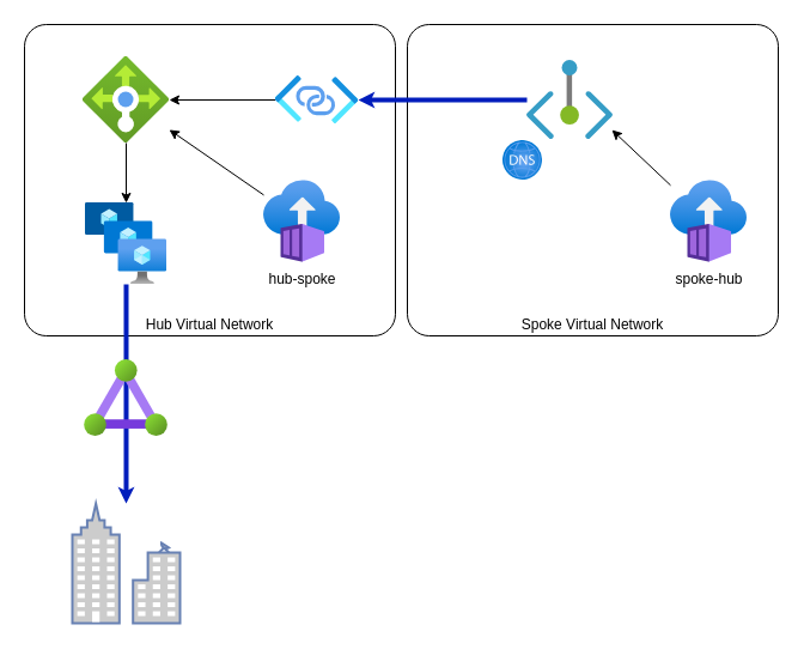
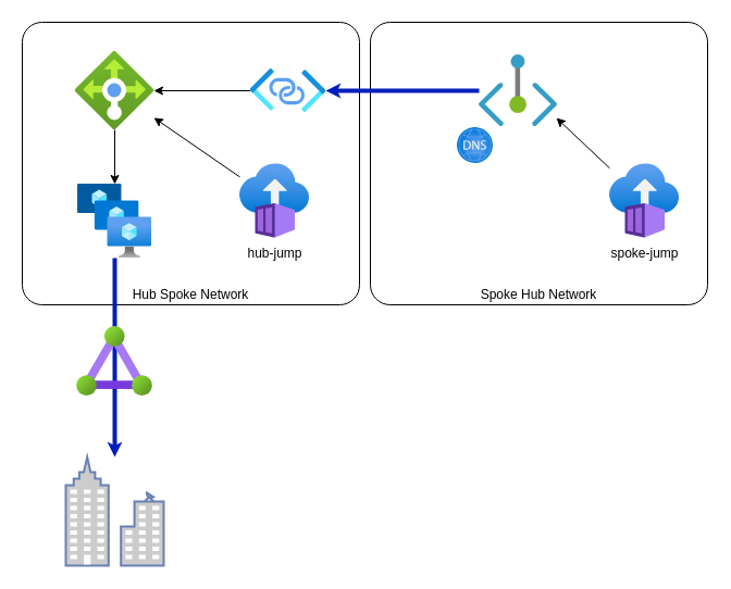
- <mxCell id="18" value="hub-spoke" style="aspect=fixed;html=1;points=[];align=center;image;fontSize=12;image=img/lib/azure2/containers/Container_Instances.svg;" parent="1" vertex="1"><mxGeometry x="220" y="150" width="64" height="69" as="geometry" /></mxCell>
+ <mxCell id="18" value="hub-jump" style="aspect=fixed;html=1;points=[];align=center;image;fontSize=12;image=img/lib/azure2/containers/Container_Instances.svg;" parent="1" vertex="1"><mxGeometry x="220" y="150" width="64" height="69" as="geometry" /></mxCell>
- <mxCell id="16" value="spoke-hub" style="aspect=fixed;html=1;points=[];align=center;image;fontSize=12;image=img/lib/azure2/containers/Container_Instances.svg;" parent="1" vertex="1"><mxGeometry x="560" y="150" width="64" height="69" as="geometry" /></mxCell>
+ <mxCell id="16" value="spoke-jump" style="aspect=fixed;html=1;points=[];align=center;image;fontSize=12;image=img/lib/azure2/containers/Container_Instances.svg;" parent="1" vertex="1"><mxGeometry x="560" y="150" width="64" height="69" as="geometry" /></mxCell>
- <mxCell id="3" value="Hub Virtual Network" style="rounded=1;whiteSpace=wrap;html=1;arcSize=7;verticalAlign=bottom;" parent="1" vertex="1"><mxGeometry x="20" y="20" width="310" height="260" as="geometry" /></mxCell>
+ <mxCell id="3" value="Hub Spoke Network" style="rounded=1;whiteSpace=wrap;html=1;arcSize=7;verticalAlign=bottom;" parent="1" vertex="1"><mxGeometry x="20" y="20" width="310" height="260" as="geometry" /></mxCell>
- <mxCell id="2" value="Spoke Virtual Network" style="rounded=1;whiteSpace=wrap;html=1;arcSize=7;verticalAlign=bottom;" parent="1" vertex="1"><mxGeometry x="340" y="20" width="310" height="260" as="geometry" /></mxCell>
+ <mxCell id="2" value="Spoke Hub Network" style="rounded=1;whiteSpace=wrap;html=1;arcSize=7;verticalAlign=bottom;" parent="1" vertex="1"><mxGeometry x="340" y="20" width="310" height="260" as="geometry" /></mxCell>
